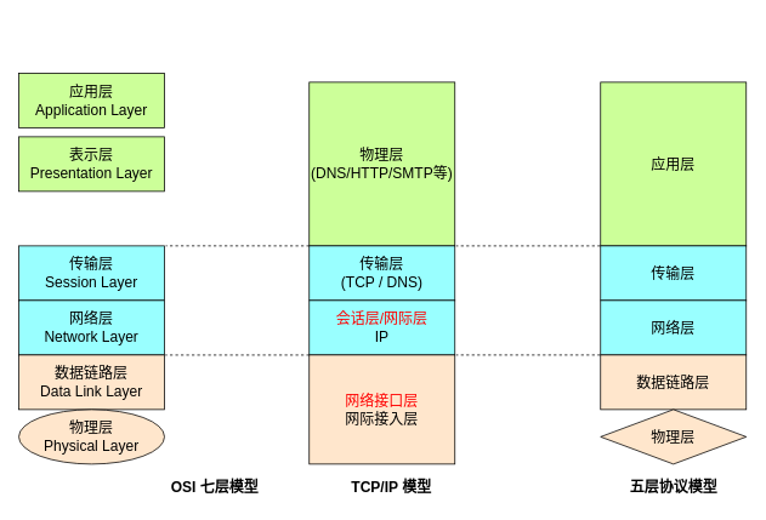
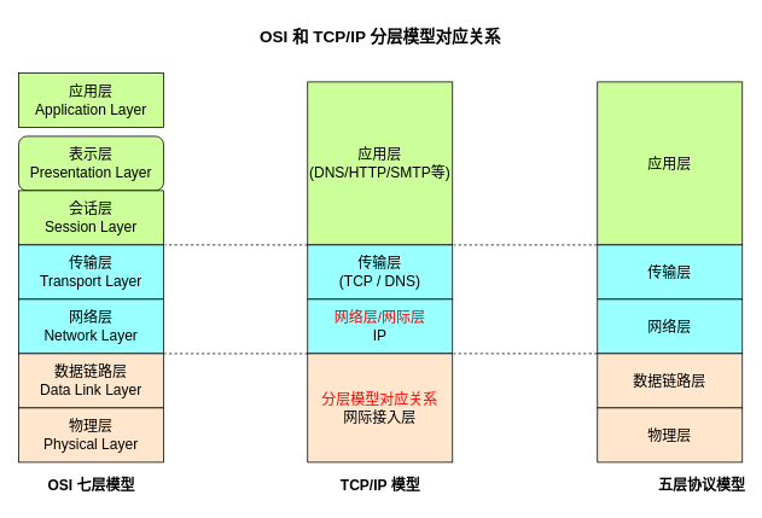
+ <mxCell id="25" value="&lt;font style=&quot;font-size: 18px;&quot;&gt;&lt;b style=&quot;&quot;&gt;OSI 和 TCP/IP 分层模型对应关系&lt;/b&gt;&lt;/font&gt;" style="text;html=1;align=center;verticalAlign=middle;resizable=0;points=[];autosize=1;strokeColor=none;fillColor=none;" vertex="1" parent="1"><mxGeometry x="274" y="20" width="290" height="40" as="geometry" /></mxCell>
- <mxCell id="3" value="表示层&lt;div&gt;Presentation Layer&lt;/div&gt;" style="rounded=0;whiteSpace=wrap;html=1;fontSize=16;fillColor=#CCFF99;" vertex="1" parent="1"><mxGeometry x="20" y="150" width="160" height="60" as="geometry" /></mxCell>
+ <mxCell id="3" value="表示层&lt;div&gt;Presentation Layer&lt;/div&gt;" style="whiteSpace=wrap;html=1;fontSize=16;fillColor=#CCFF99;rounded=1;" vertex="1" parent="1"><mxGeometry x="20" y="150" width="160" height="60" as="geometry" /></mxCell>
- <mxCell id="9" value="物理层&lt;div&gt;(DNS/HTTP/SMTP等)&lt;/div&gt;" style="rounded=0;whiteSpace=wrap;html=1;fontSize=16;fillColor=#CCFF99;" vertex="1" parent="1"><mxGeometry x="339" y="90" width="160" height="180" as="geometry" /></mxCell>
+ <mxCell id="9" value="应用层&lt;div&gt;(DNS/HTTP/SMTP等)&lt;/div&gt;" style="rounded=0;whiteSpace=wrap;html=1;fontSize=16;fillColor=#CCFF99;" vertex="1" parent="1"><mxGeometry x="339" y="90" width="160" height="180" as="geometry" /></mxCell>
+ <mxCell id="4" value="会话层&lt;div&gt;Session Layer&lt;/div&gt;" style="rounded=0;whiteSpace=wrap;html=1;fontSize=16;fillColor=#CCFF99;" vertex="1" parent="1"><mxGeometry x="20" y="210" width="160" height="60" as="geometry" /></mxCell>
- <mxCell id="5" value="传输层&lt;div&gt;Session Layer&lt;/div&gt;" style="rounded=0;whiteSpace=wrap;html=1;fontSize=16;fillColor=#99FFFF;" vertex="1" parent="1"><mxGeometry x="20" y="270" width="160" height="60" as="geometry" /></mxCell>
+ <mxCell id="5" value="传输层&lt;div&gt;Transport Layer&lt;/div&gt;" style="rounded=0;whiteSpace=wrap;html=1;fontSize=16;fillColor=#99FFFF;" vertex="1" parent="1"><mxGeometry x="20" y="270" width="160" height="60" as="geometry" /></mxCell>
- <mxCell id="11" value="&lt;font style=&quot;color: rgb(255, 0, 0);&quot;&gt;会话层/网际层&lt;/font&gt;&lt;div&gt;IP&lt;/div&gt;" style="rounded=0;whiteSpace=wrap;html=1;fontSize=16;fillColor=#99FFFF;" vertex="1" parent="1"><mxGeometry x="339" y="330" width="160" height="60" as="geometry" /></mxCell>
+ <mxCell id="11" value="&lt;font style=&quot;color: rgb(255, 0, 0);&quot;&gt;网络层/网际层&lt;/font&gt;&lt;div&gt;IP&lt;/div&gt;" style="rounded=0;whiteSpace=wrap;html=1;fontSize=16;fillColor=#99FFFF;" vertex="1" parent="1"><mxGeometry x="339" y="330" width="160" height="60" as="geometry" /></mxCell>
- <mxCell id="12" value="&lt;font style=&quot;color: rgb(255, 0, 0);&quot;&gt;网络接口层&lt;/font&gt;&lt;div&gt;网际接入层&lt;/div&gt;" style="rounded=0;whiteSpace=wrap;html=1;fontSize=16;fillColor=#FFE6CC;" vertex="1" parent="1"><mxGeometry x="339" y="390" width="160" height="120" as="geometry" /></mxCell>
+ <mxCell id="12" value="&lt;font style=&quot;color: rgb(255, 0, 0);&quot;&gt;分层模型对应关系&lt;/font&gt;&lt;div&gt;网际接入层&lt;/div&gt;" style="rounded=0;whiteSpace=wrap;html=1;fontSize=16;fillColor=#FFE6CC;" vertex="1" parent="1"><mxGeometry x="339" y="390" width="160" height="120" as="geometry" /></mxCell>
- <mxCell id="8" value="物理层&lt;div&gt;Physical Layer&lt;/div&gt;" style="ellipse;whiteSpace=wrap;html=1;fontSize=16;fillColor=#FFE6CC;" vertex="1" parent="1"><mxGeometry x="20" y="450" width="160" height="60" as="geometry" /></mxCell>
+ <mxCell id="8" value="物理层&lt;div&gt;Physical Layer&lt;/div&gt;" style="rounded=0;whiteSpace=wrap;html=1;fontSize=16;fillColor=#FFE6CC;" vertex="1" parent="1"><mxGeometry x="20" y="450" width="160" height="60" as="geometry" /></mxCell>
- <mxCell id="17" value="物理层" style="rhombus;whiteSpace=wrap;html=1;fontSize=16;fillColor=#FFE6CC;" vertex="1" parent="1"><mxGeometry x="659" y="450" width="160" height="60" as="geometry" /></mxCell>
+ <mxCell id="17" value="物理层" style="rounded=0;whiteSpace=wrap;html=1;fontSize=16;fillColor=#FFE6CC;" vertex="1" parent="1"><mxGeometry x="659" y="450" width="160" height="60" as="geometry" /></mxCell>
- <mxCell id="22" value="&lt;font style=&quot;font-size: 16px;&quot;&gt;&lt;b&gt;OSI 七层模型&lt;/b&gt;&lt;/font&gt;" style="text;html=1;align=center;verticalAlign=middle;resizable=0;points=[];autosize=1;strokeColor=none;fillColor=none;" vertex="1" parent="1"><mxGeometry x="175" y="520" width="120" height="30" as="geometry" /></mxCell>
+ <mxCell id="22" value="&lt;font style=&quot;font-size: 16px;&quot;&gt;&lt;b&gt;OSI 七层模型&lt;/b&gt;&lt;/font&gt;" style="text;html=1;align=center;verticalAlign=middle;resizable=0;points=[];autosize=1;strokeColor=none;fillColor=none;" vertex="1" parent="1"><mxGeometry x="40" y="520" width="120" height="30" as="geometry" /></mxCell>
- <mxCell id="23" value="&lt;font style=&quot;font-size: 16px;&quot;&gt;TCP/IP 模型&lt;/font&gt;" style="text;html=1;align=center;verticalAlign=middle;resizable=0;points=[];autosize=1;strokeColor=none;fillColor=none;fontStyle=1" vertex="1" parent="1"><mxGeometry x="374" y="520" width="110" height="30" as="geometry" /></mxCell>
+ <mxCell id="23" value="&lt;font style=&quot;font-size: 16px;&quot;&gt;TCP/IP 模型&lt;/font&gt;" style="text;html=1;align=center;verticalAlign=middle;resizable=0;points=[];autosize=1;strokeColor=none;fillColor=none;fontStyle=1" vertex="1" parent="1"><mxGeometry x="364" y="520" width="110" height="30" as="geometry" /></mxCell>
- <mxCell id="24" value="&lt;font style=&quot;font-size: 16px;&quot;&gt;五层协议模型&lt;/font&gt;" style="text;html=1;align=center;verticalAlign=middle;resizable=0;points=[];autosize=1;strokeColor=none;fillColor=none;fontStyle=1" vertex="1" parent="1"><mxGeometry x="679" y="520" width="120" height="30" as="geometry" /></mxCell>
+ <mxCell id="24" value="&lt;font style=&quot;font-size: 16px;&quot;&gt;五层协议模型&lt;/font&gt;" style="text;html=1;align=center;verticalAlign=middle;resizable=0;points=[];autosize=1;strokeColor=none;fillColor=none;fontStyle=1" vertex="1" parent="1"><mxGeometry x="714" y="520" width="120" height="30" as="geometry" /></mxCell>
